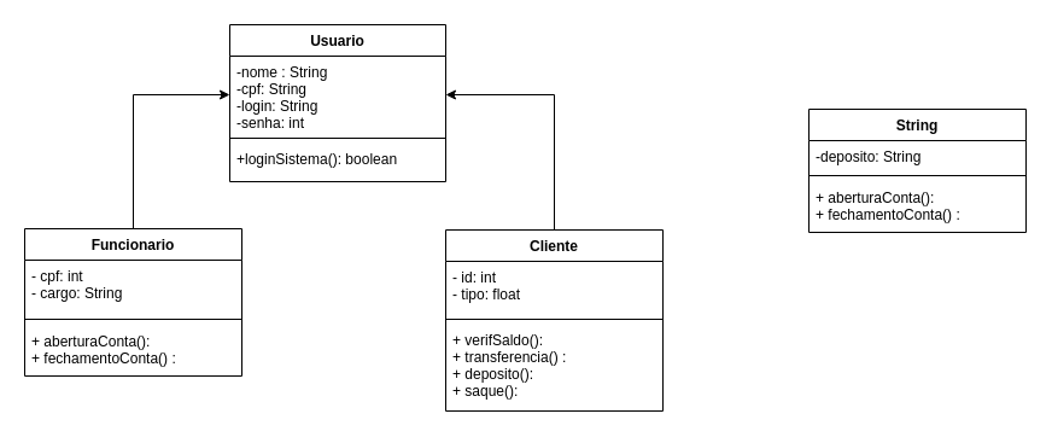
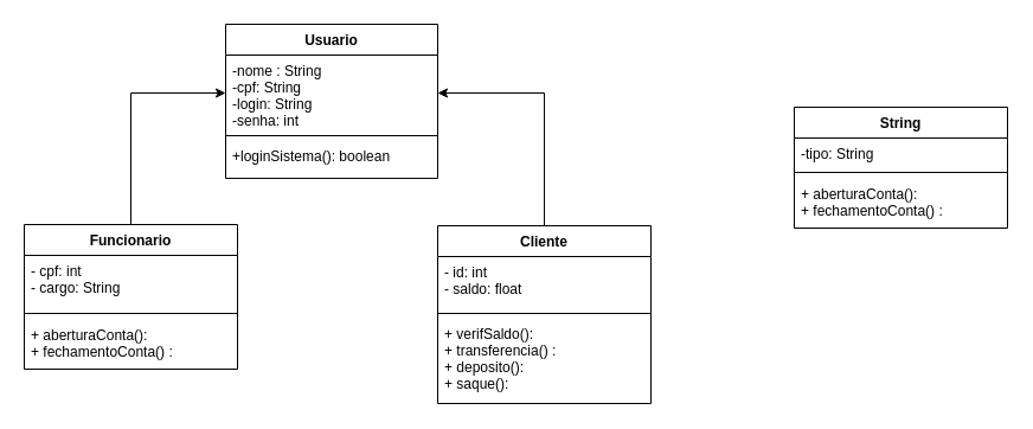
- <mxCell id="17" value="-deposito: String" style="text;strokeColor=none;fillColor=none;align=left;verticalAlign=top;spacingLeft=4;spacingRight=4;overflow=hidden;rotatable=0;points=[[0,0.5],[1,0.5]];portConstraint=eastwest;" vertex="1" parent="16"><mxGeometry y="26" width="180" height="24" as="geometry" /></mxCell>
+ <mxCell id="17" value="-tipo: String" style="text;strokeColor=none;fillColor=none;align=left;verticalAlign=top;spacingLeft=4;spacingRight=4;overflow=hidden;rotatable=0;points=[[0,0.5],[1,0.5]];portConstraint=eastwest;" vertex="1" parent="16"><mxGeometry y="26" width="180" height="24" as="geometry" /></mxCell>
- <mxCell id="13" value="- id: int&#10;- tipo: float" style="text;strokeColor=none;fillColor=none;align=left;verticalAlign=top;spacingLeft=4;spacingRight=4;overflow=hidden;rotatable=0;points=[[0,0.5],[1,0.5]];portConstraint=eastwest;" vertex="1" parent="12"><mxGeometry y="26" width="180" height="44" as="geometry" /></mxCell>
+ <mxCell id="13" value="- id: int&#10;- saldo: float" style="text;strokeColor=none;fillColor=none;align=left;verticalAlign=top;spacingLeft=4;spacingRight=4;overflow=hidden;rotatable=0;points=[[0,0.5],[1,0.5]];portConstraint=eastwest;" vertex="1" parent="12"><mxGeometry y="26" width="180" height="44" as="geometry" /></mxCell>
